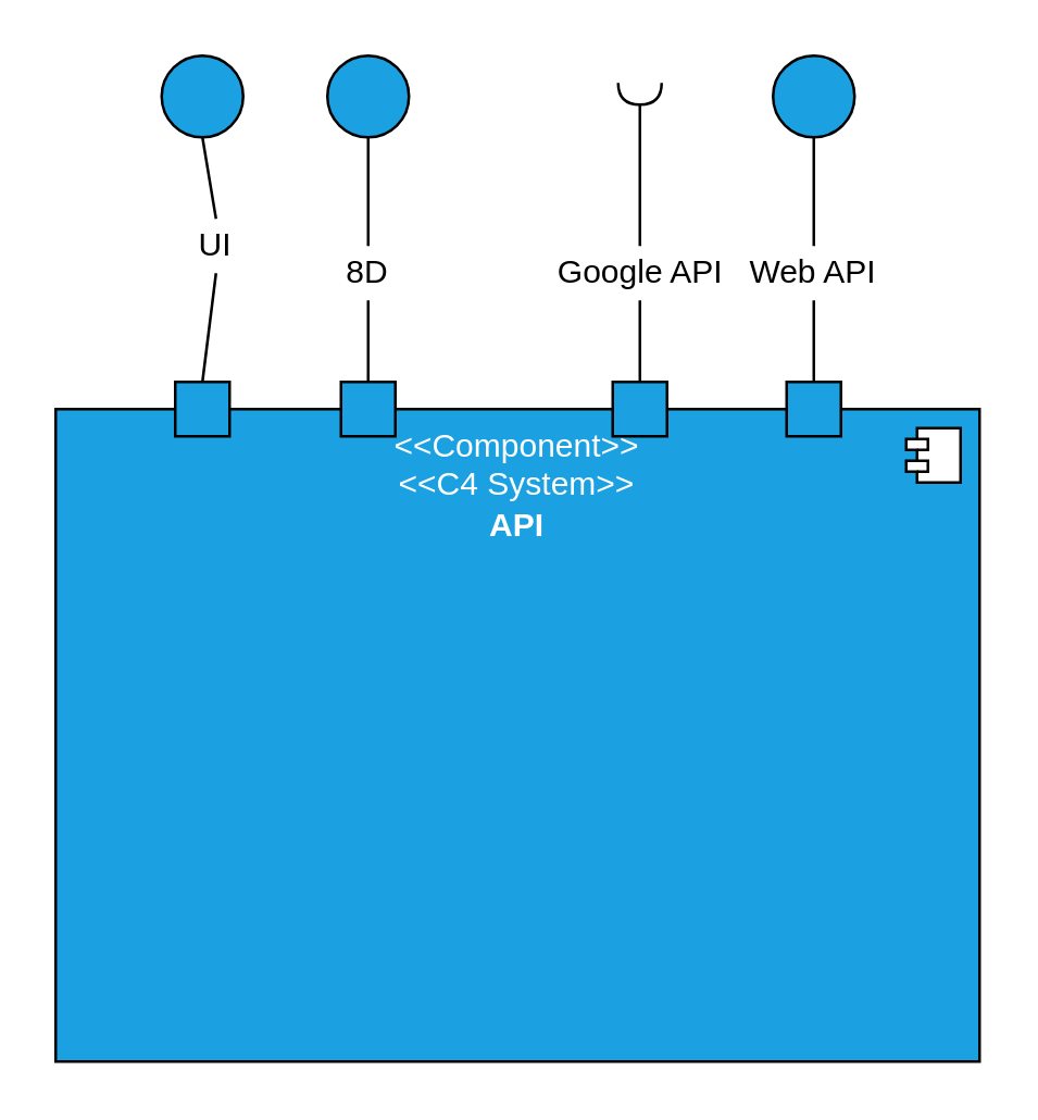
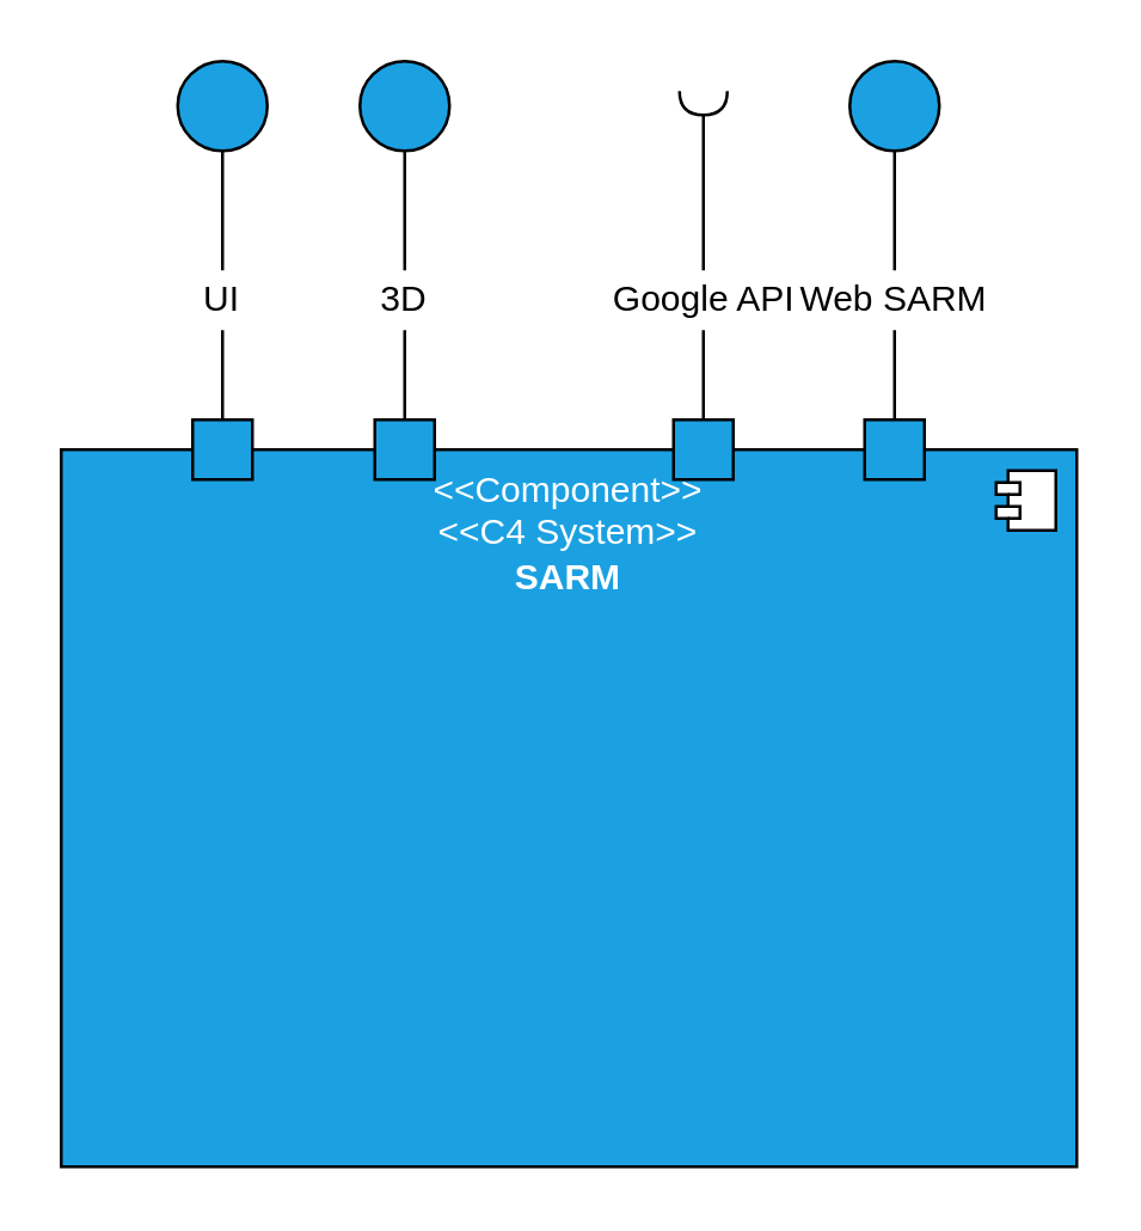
- <mxCell id="12" value="UI" style="text;html=1;align=center;verticalAlign=middle;whiteSpace=wrap;rounded=0;" vertex="1" parent="1"><mxGeometry x="69" y="80" width="20" height="20" as="geometry" /></mxCell>
+ <mxCell id="12" value="UI" style="text;html=1;align=center;verticalAlign=middle;whiteSpace=wrap;rounded=0;" vertex="1" parent="1"><mxGeometry x="64" width="20" height="20" as="geometry" y="90" /></mxCell>
- <mxCell id="18" value="8D" style="text;html=1;align=center;verticalAlign=middle;whiteSpace=wrap;rounded=0;" vertex="1" parent="1"><mxGeometry x="125" width="20" height="20" as="geometry" y="90" /></mxCell>
+ <mxCell id="18" value="3D" style="text;html=1;align=center;verticalAlign=middle;whiteSpace=wrap;rounded=0;" vertex="1" parent="1"><mxGeometry x="125" width="20" height="20" as="geometry" y="90" /></mxCell>
- <mxCell id="8" value="Web API" style="text;html=1;align=center;verticalAlign=middle;whiteSpace=wrap;rounded=0;" vertex="1" parent="1"><mxGeometry x="264" width="70" height="20" as="geometry" y="90" /></mxCell>
+ <mxCell id="8" value="Web SARM" style="text;html=1;align=center;verticalAlign=middle;whiteSpace=wrap;rounded=0;" vertex="1" parent="1"><mxGeometry x="264" width="70" height="20" as="geometry" y="90" /></mxCell>
- <mxCell id="2" value="&amp;lt;&amp;lt;Component&amp;gt;&amp;gt;&lt;div&gt;&amp;lt;&amp;lt;C4 System&lt;span style=&quot;background-color: initial;&quot;&gt;&amp;gt;&amp;gt;&lt;/span&gt;&lt;/div&gt;&lt;div&gt;&lt;span style=&quot;background-color: initial;&quot;&gt;&lt;b&gt;API&lt;/b&gt;&lt;/span&gt;&lt;/div&gt;" style="html=1;dropTarget=0;whiteSpace=wrap;horizontal=1;verticalAlign=top;fillColor=#1ba1e2;fontColor=#ffffff;strokeColor=default;" vertex="1" parent="1"><mxGeometry x="20" y="150" width="340" height="240" as="geometry" /></mxCell>
+ <mxCell id="2" value="&amp;lt;&amp;lt;Component&amp;gt;&amp;gt;&lt;div&gt;&amp;lt;&amp;lt;C4 System&lt;span style=&quot;background-color: initial;&quot;&gt;&amp;gt;&amp;gt;&lt;/span&gt;&lt;/div&gt;&lt;div&gt;&lt;span style=&quot;background-color: initial;&quot;&gt;&lt;b&gt;SARM&lt;/b&gt;&lt;/span&gt;&lt;/div&gt;" style="html=1;dropTarget=0;whiteSpace=wrap;horizontal=1;verticalAlign=top;fillColor=#1ba1e2;fontColor=#ffffff;strokeColor=default;" vertex="1" parent="1"><mxGeometry x="20" y="150" width="340" height="240" as="geometry" /></mxCell>
